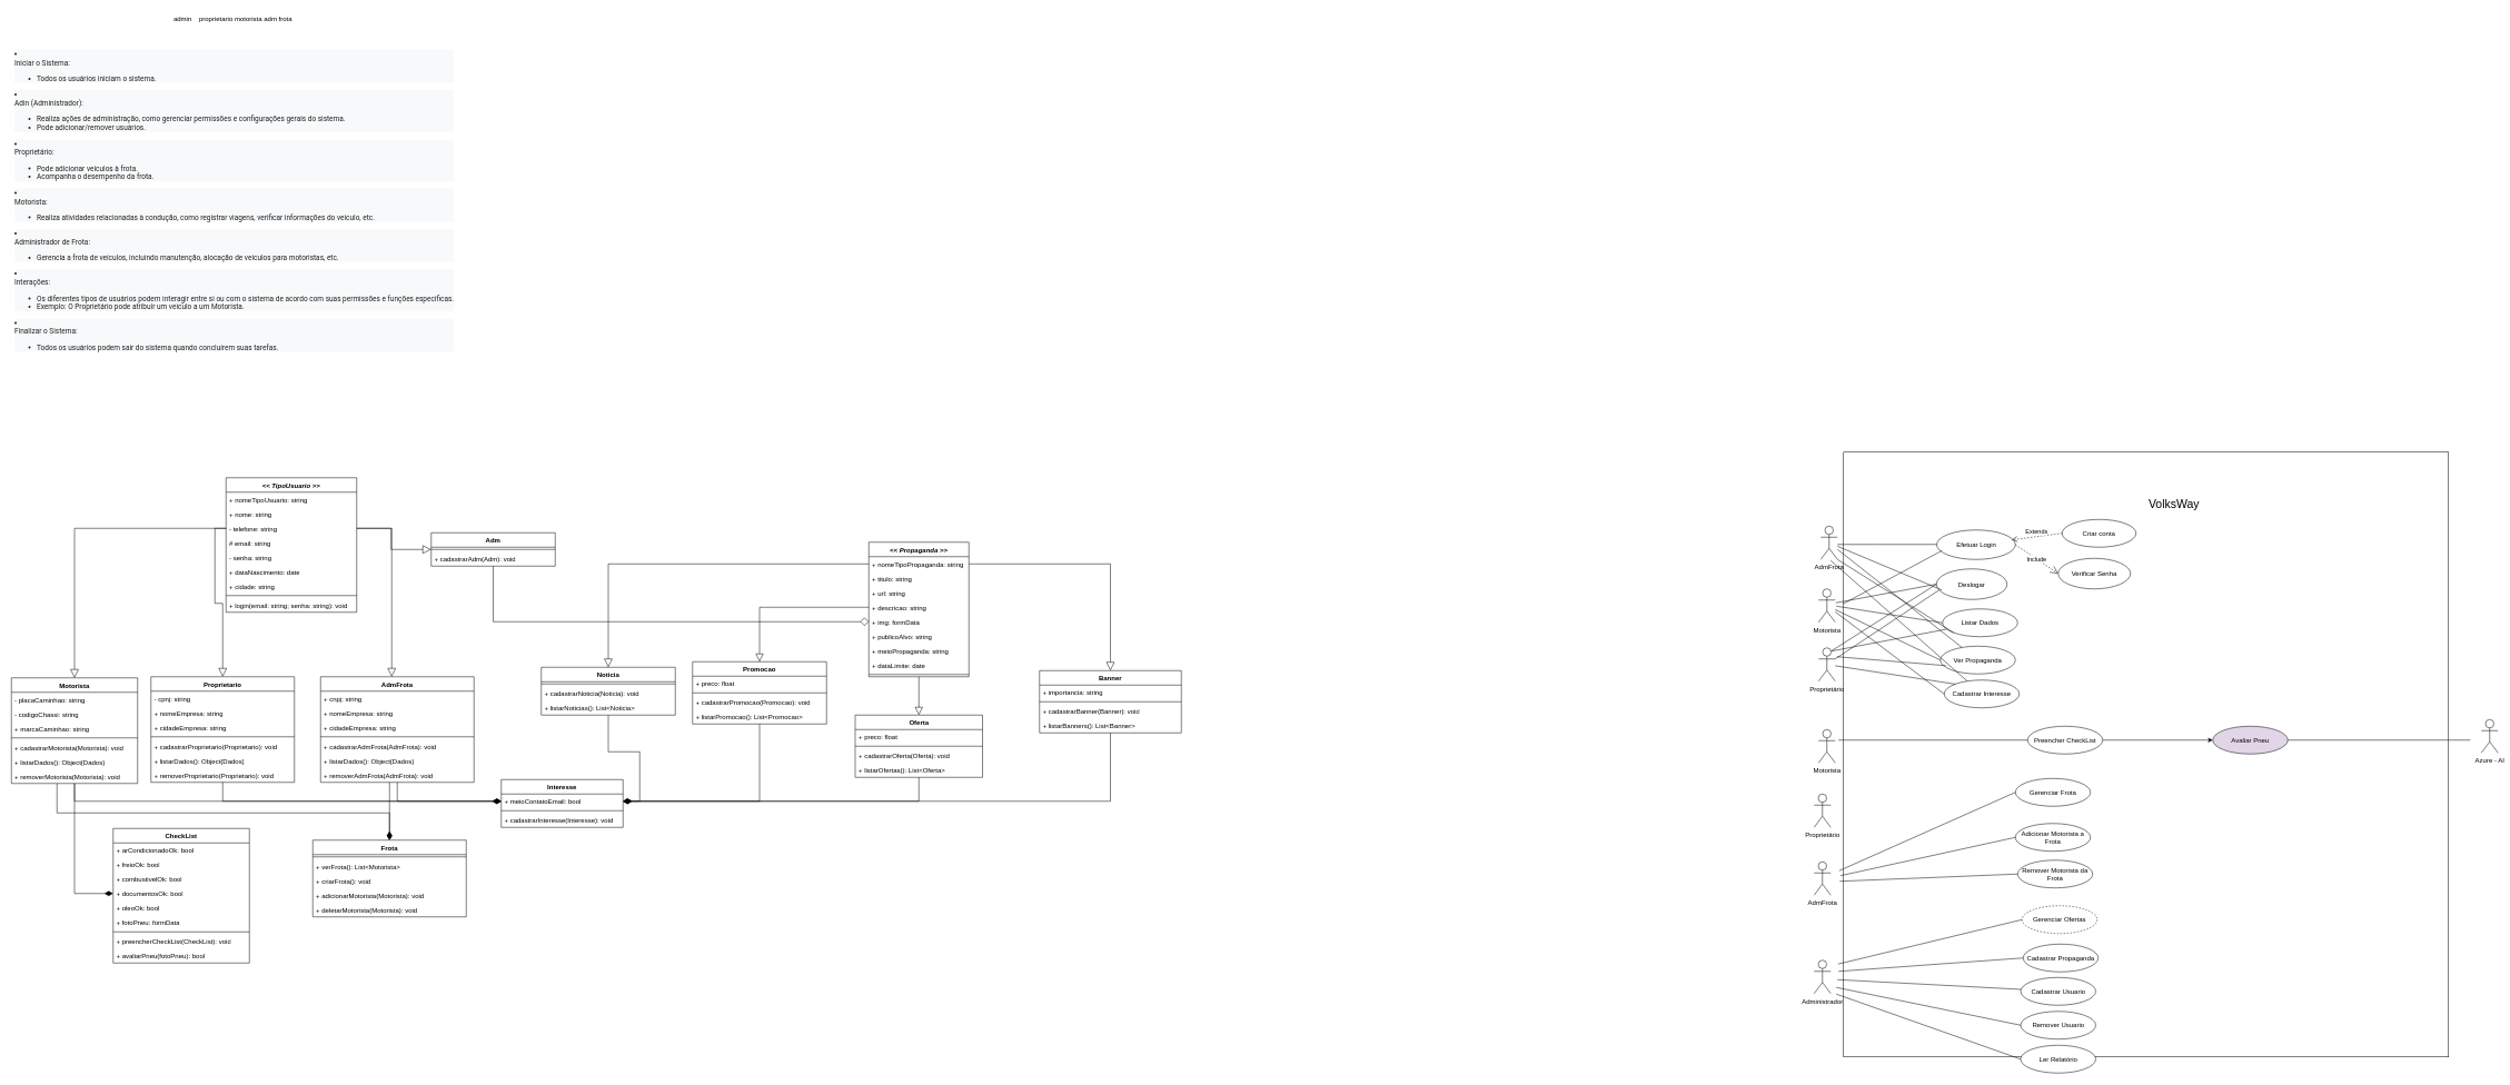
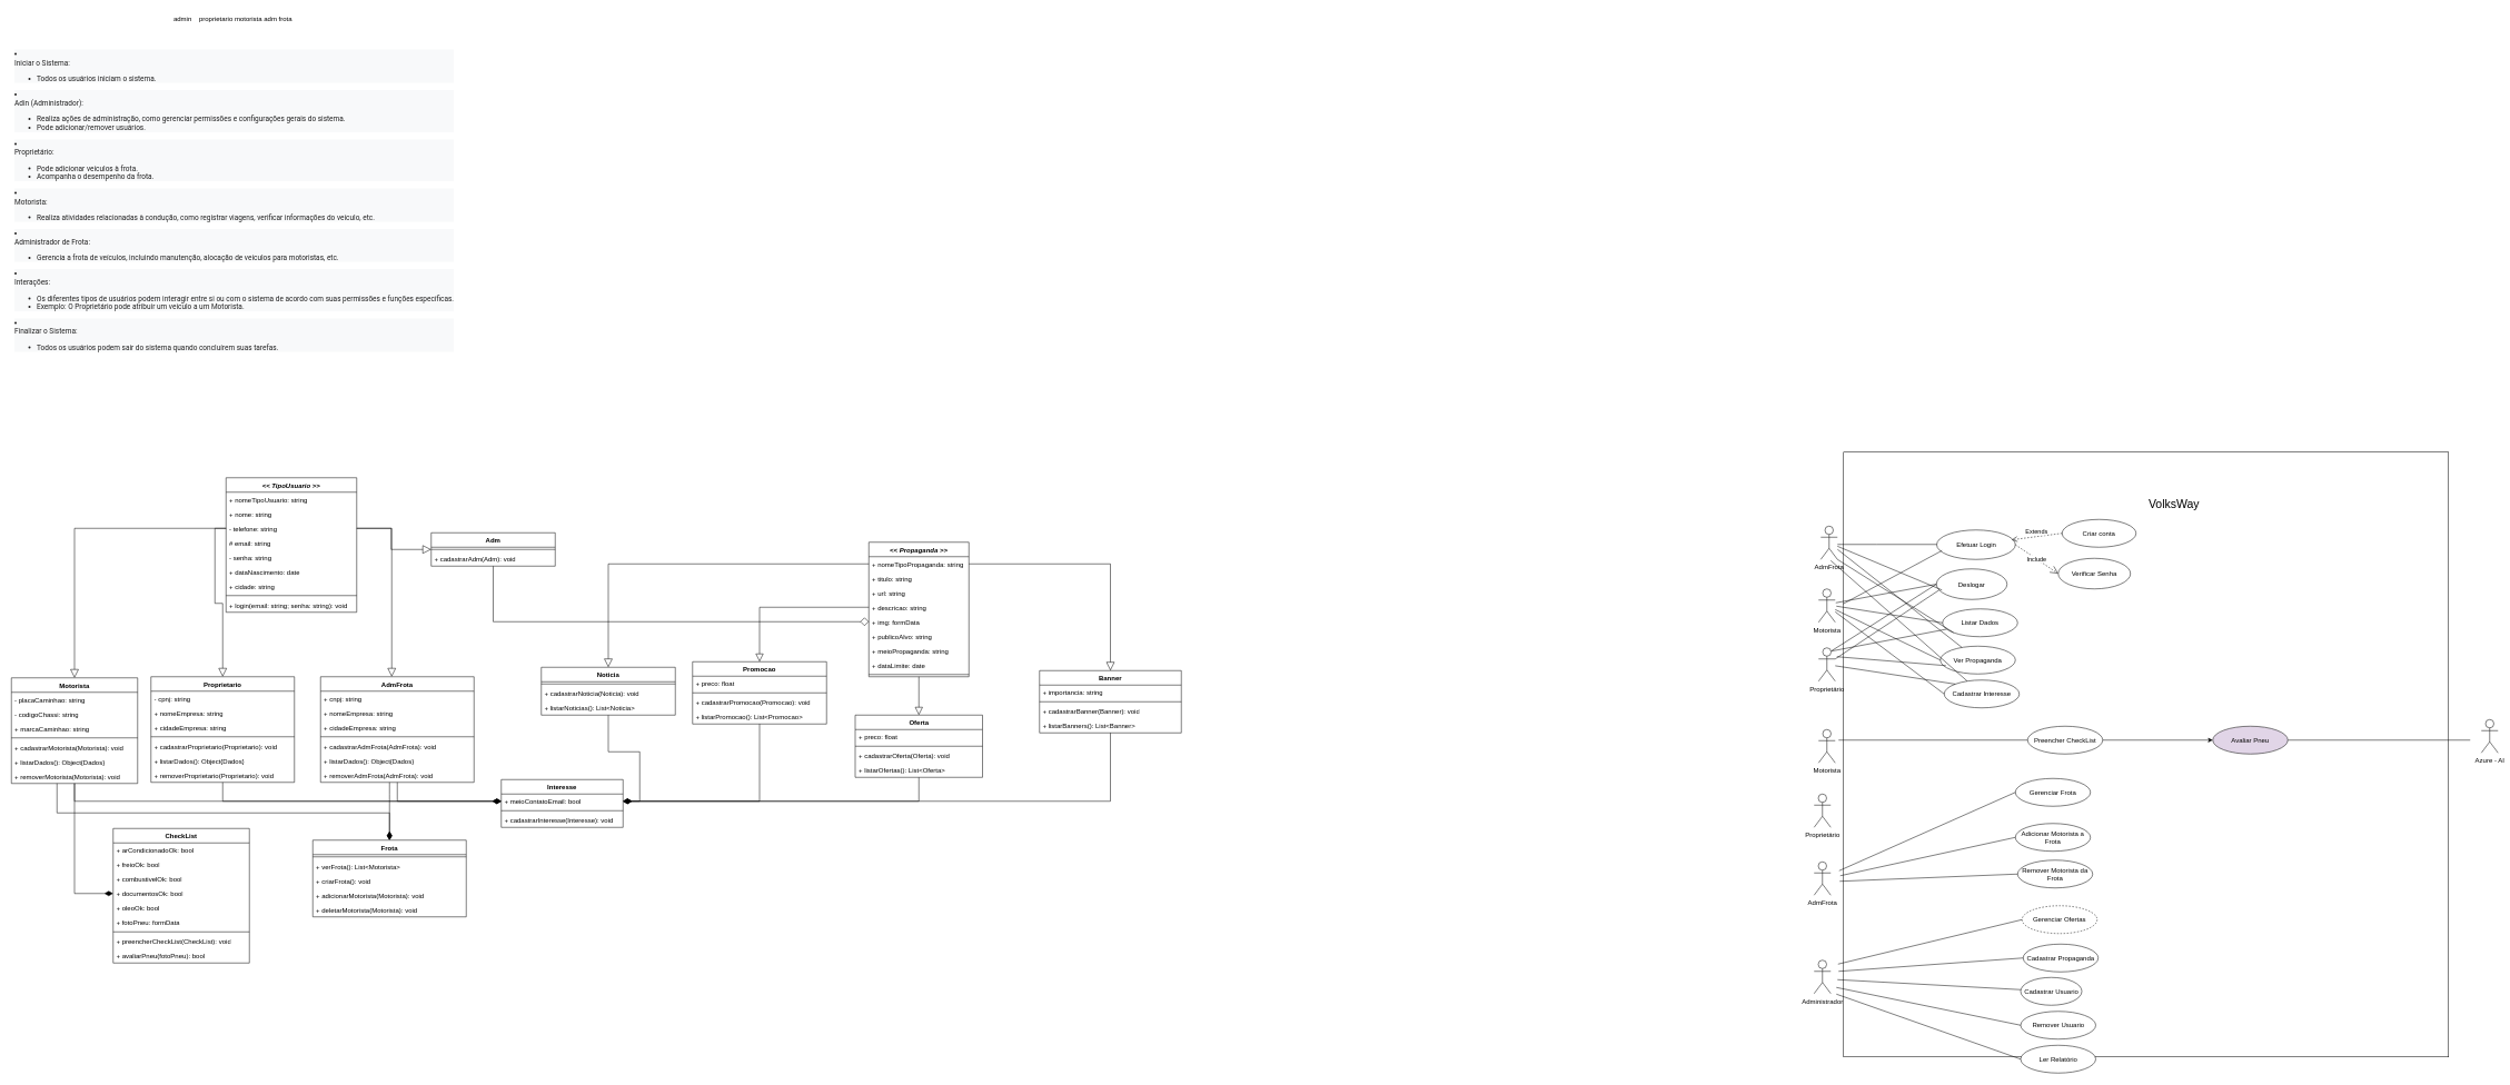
- <mxCell id="134" value="Cadastrar Usuario" style="ellipse;whiteSpace=wrap;html=1;" parent="1" vertex="1"><mxGeometry x="3633.5" y="1758" width="135" height="50" as="geometry" /></mxCell>
+ <mxCell id="134" value="Cadastrar Usuario" style="ellipse;whiteSpace=wrap;html=1;" parent="1" vertex="1"><mxGeometry x="3633.5" y="1758" width="110" height="50" as="geometry" /></mxCell>
